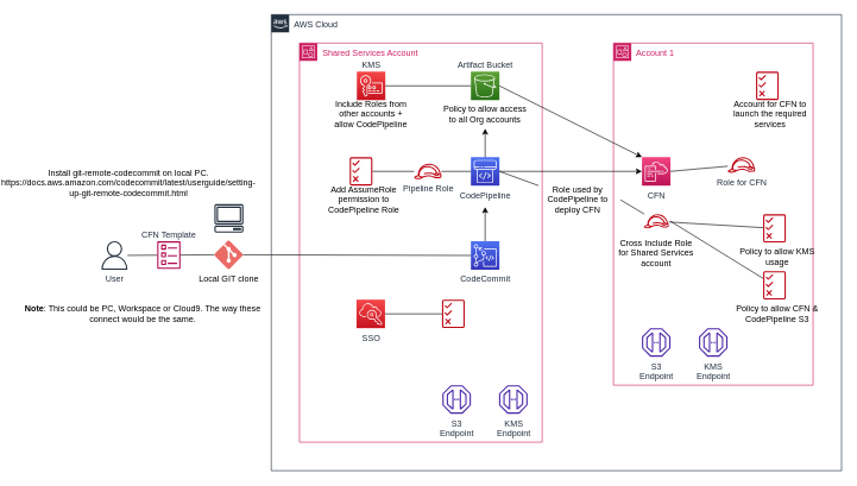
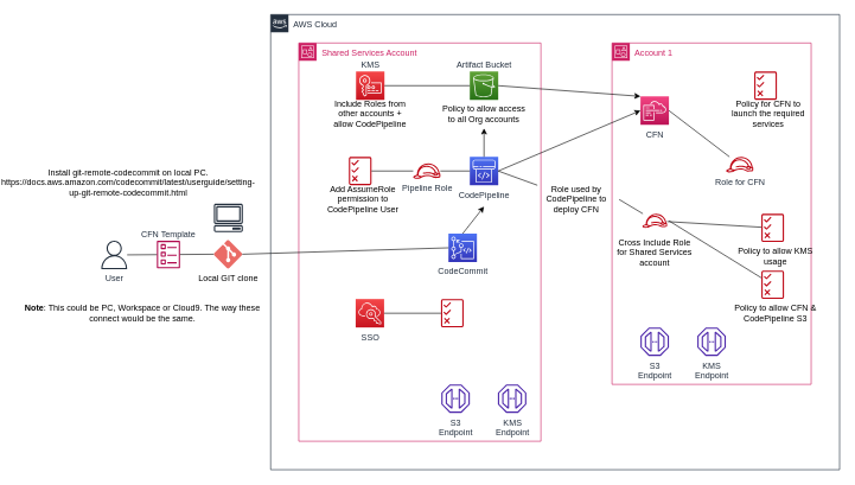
- <mxCell id="22" value="Account for CFN to launch the required services" style="text;html=1;strokeColor=none;fillColor=none;align=center;verticalAlign=middle;whiteSpace=wrap;rounded=0;" parent="20" vertex="1"><mxGeometry y="40" width="120" height="40" as="geometry" /></mxCell>
+ <mxCell id="22" value="Policy for CFN to launch the required services" style="text;html=1;strokeColor=none;fillColor=none;align=center;verticalAlign=middle;whiteSpace=wrap;rounded=0;" parent="20" vertex="1"><mxGeometry y="40" width="120" height="40" as="geometry" /></mxCell>
- <mxCell id="7" value="CFN" style="sketch=0;points=[[0,0,0],[0.25,0,0],[0.5,0,0],[0.75,0,0],[1,0,0],[0,1,0],[0.25,1,0],[0.5,1,0],[0.75,1,0],[1,1,0],[0,0.25,0],[0,0.5,0],[0,0.75,0],[1,0.25,0],[1,0.5,0],[1,0.75,0]];points=[[0,0,0],[0.25,0,0],[0.5,0,0],[0.75,0,0],[1,0,0],[0,1,0],[0.25,1,0],[0.5,1,0],[0.75,1,0],[1,1,0],[0,0.25,0],[0,0.5,0],[0,0.75,0],[1,0.25,0],[1,0.5,0],[1,0.75,0]];outlineConnect=0;fontColor=#232F3E;gradientColor=#F34482;gradientDirection=north;fillColor=#BC1356;strokeColor=#ffffff;dashed=0;verticalLabelPosition=bottom;verticalAlign=top;align=center;html=1;fontSize=12;fontStyle=0;aspect=fixed;shape=mxgraph.aws4.resourceIcon;resIcon=mxgraph.aws4.cloudformation;" parent="1" vertex="1"><mxGeometry x="900" y="220" width="40" height="40" as="geometry" /></mxCell>
+ <mxCell id="7" value="CFN" style="sketch=0;points=[[0,0,0],[0.25,0,0],[0.5,0,0],[0.75,0,0],[1,0,0],[0,1,0],[0.25,1,0],[0.5,1,0],[0.75,1,0],[1,1,0],[0,0.25,0],[0,0.5,0],[0,0.75,0],[1,0.25,0],[1,0.5,0],[1,0.75,0]];points=[[0,0,0],[0.25,0,0],[0.5,0,0],[0.75,0,0],[1,0,0],[0,1,0],[0.25,1,0],[0.5,1,0],[0.75,1,0],[1,1,0],[0,0.25,0],[0,0.5,0],[0,0.75,0],[1,0.25,0],[1,0.5,0],[1,0.75,0]];outlineConnect=0;fontColor=#232F3E;gradientColor=#F34482;gradientDirection=north;fillColor=#BC1356;strokeColor=#ffffff;dashed=0;verticalLabelPosition=bottom;verticalAlign=top;align=center;html=1;fontSize=12;fontStyle=0;aspect=fixed;shape=mxgraph.aws4.resourceIcon;resIcon=mxgraph.aws4.cloudformation;" parent="1" vertex="1"><mxGeometry x="900" y="135" width="40" height="40" as="geometry" /></mxCell>
- <mxCell id="16" value="Add AssumeRole permission to CodePipeline Role" style="text;html=1;strokeColor=none;fillColor=none;align=center;verticalAlign=middle;whiteSpace=wrap;rounded=0;" parent="14" vertex="1"><mxGeometry y="40" width="120" height="40" as="geometry" /></mxCell>
+ <mxCell id="16" value="Add AssumeRole permission to CodePipeline User" style="text;html=1;strokeColor=none;fillColor=none;align=center;verticalAlign=middle;whiteSpace=wrap;rounded=0;" parent="14" vertex="1"><mxGeometry y="40" width="120" height="40" as="geometry" /></mxCell>
- <mxCell id="6" value="CodeCommit" style="sketch=0;points=[[0,0,0],[0.25,0,0],[0.5,0,0],[0.75,0,0],[1,0,0],[0,1,0],[0.25,1,0],[0.5,1,0],[0.75,1,0],[1,1,0],[0,0.25,0],[0,0.5,0],[0,0.75,0],[1,0.25,0],[1,0.5,0],[1,0.75,0]];outlineConnect=0;fontColor=#232F3E;gradientColor=#4D72F3;gradientDirection=north;fillColor=#3334B9;strokeColor=#ffffff;dashed=0;verticalLabelPosition=bottom;verticalAlign=top;align=center;html=1;fontSize=12;fontStyle=0;aspect=fixed;shape=mxgraph.aws4.resourceIcon;resIcon=mxgraph.aws4.codecommit;" parent="1" vertex="1"><mxGeometry x="660" y="338" width="40" height="40" as="geometry" /></mxCell>
+ <mxCell id="6" value="CodeCommit" style="sketch=0;points=[[0,0,0],[0.25,0,0],[0.5,0,0],[0.75,0,0],[1,0,0],[0,1,0],[0.25,1,0],[0.5,1,0],[0.75,1,0],[1,1,0],[0,0.25,0],[0,0.5,0],[0,0.75,0],[1,0.25,0],[1,0.5,0],[1,0.75,0]];outlineConnect=0;fontColor=#232F3E;gradientColor=#4D72F3;gradientDirection=north;fillColor=#3334B9;strokeColor=#ffffff;dashed=0;verticalLabelPosition=bottom;verticalAlign=top;align=center;html=1;fontSize=12;fontStyle=0;aspect=fixed;shape=mxgraph.aws4.resourceIcon;resIcon=mxgraph.aws4.codecommit;" parent="1" vertex="1"><mxGeometry x="630" y="328" width="40" height="40" as="geometry" /></mxCell>
